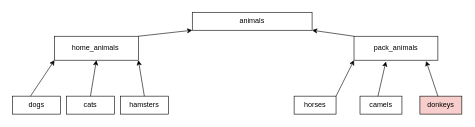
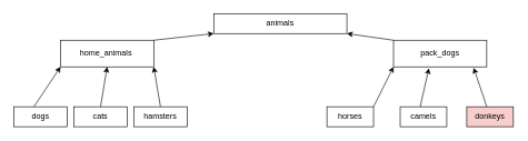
- <mxCell id="4" value="pack_animals" style="rounded=0;whiteSpace=wrap;html=1;" vertex="1" parent="1"><mxGeometry x="590" y="60" width="140" height="40" as="geometry" /></mxCell>
+ <mxCell id="4" value="pack_dogs" style="rounded=0;whiteSpace=wrap;html=1;" vertex="1" parent="1"><mxGeometry x="590" y="60" width="140" height="40" as="geometry" /></mxCell>
